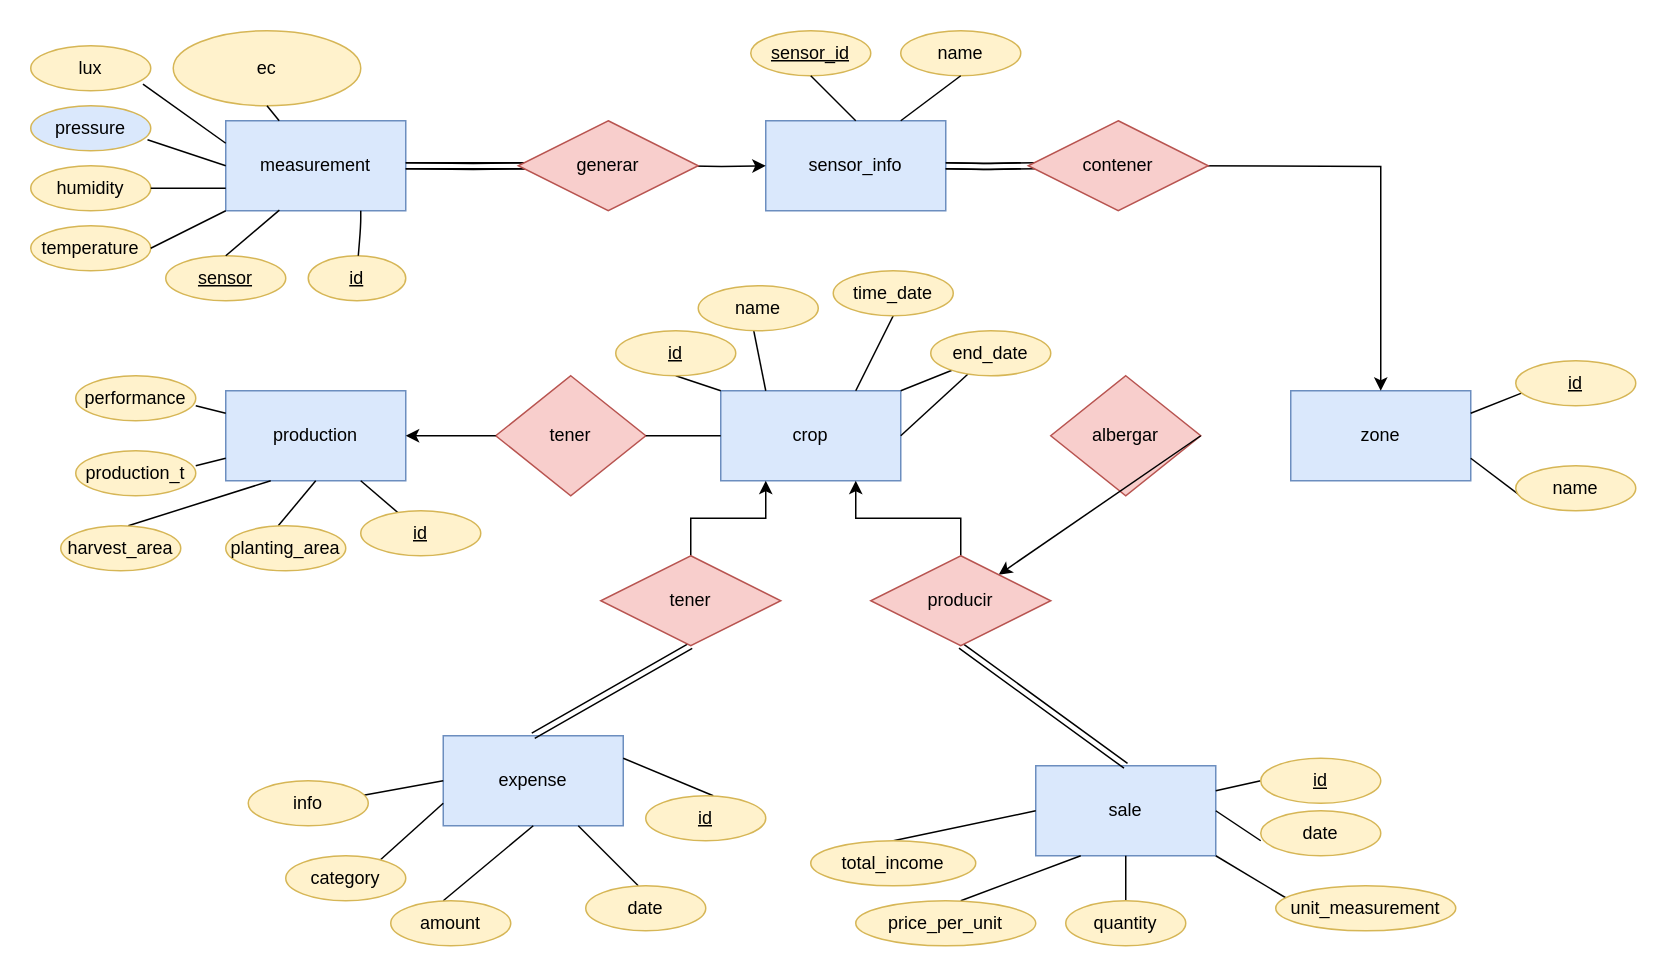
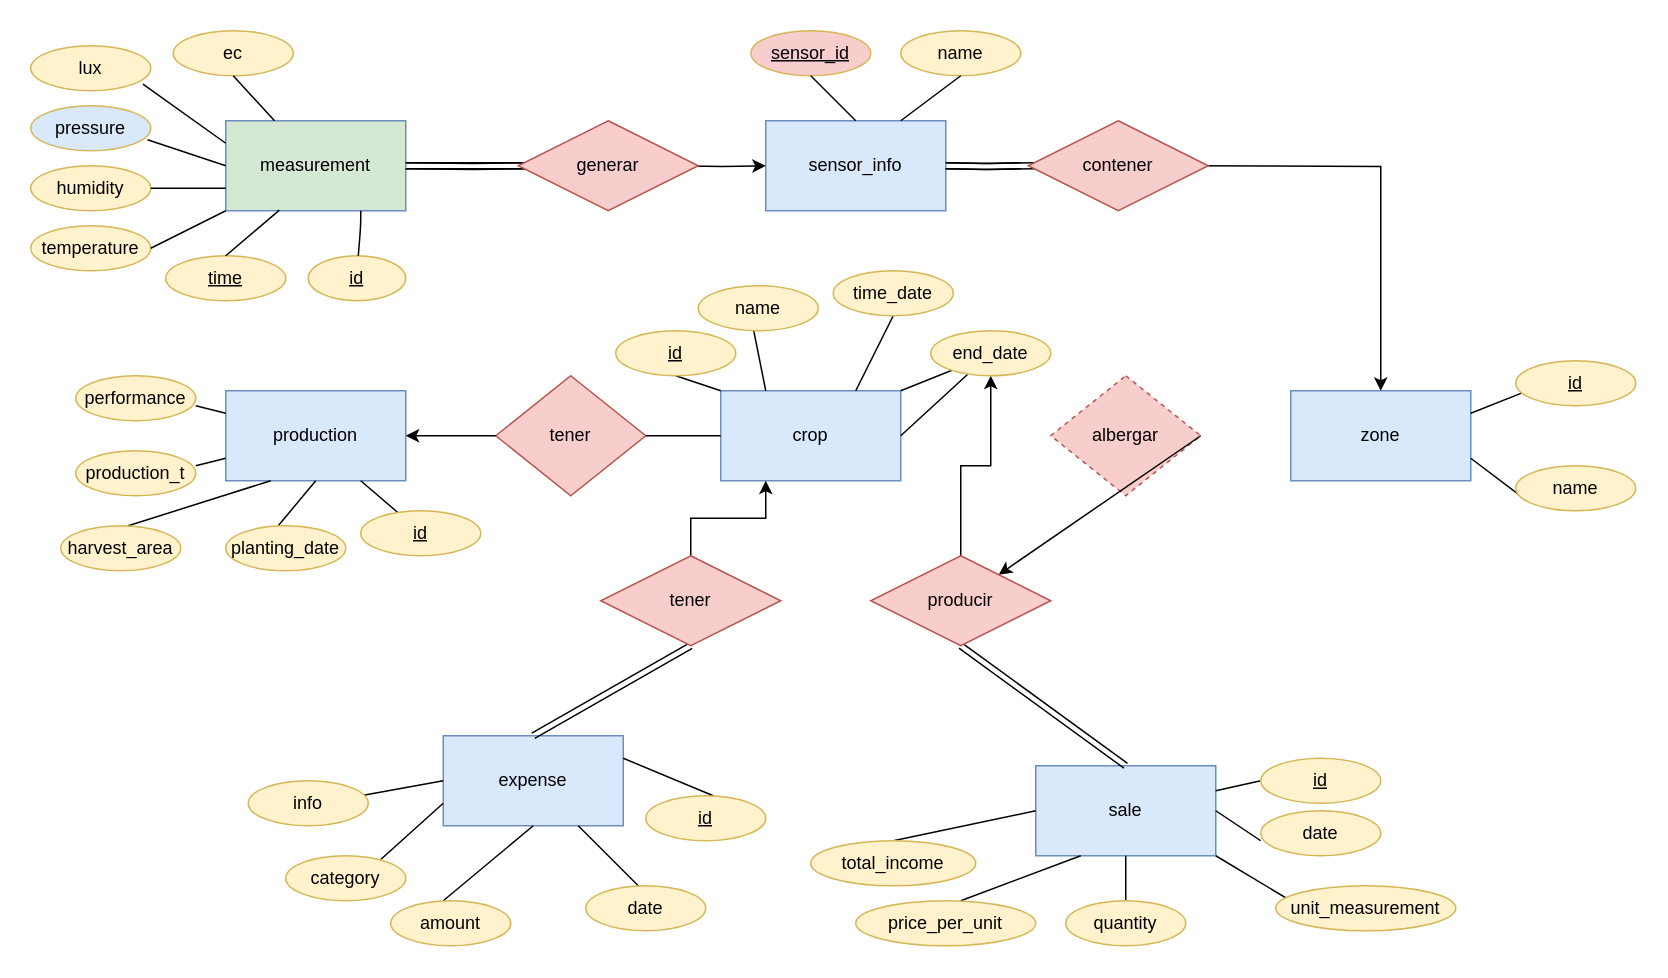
- <mxCell id="58" value="sensor_id" style="ellipse;whiteSpace=wrap;html=1;align=center;fontStyle=4;fillColor=#fff2cc;strokeColor=#d6b656;" vertex="1" parent="1"><mxGeometry x="500" y="20" width="80" height="30" as="geometry" /></mxCell>
+ <mxCell id="58" value="sensor_id" style="ellipse;whiteSpace=wrap;html=1;align=center;fontStyle=4;fillColor=#f8cecc;strokeColor=#d6b656;" vertex="1" parent="1"><mxGeometry x="500" y="20" width="80" height="30" as="geometry" /></mxCell>
- <mxCell id="57" value="ec" style="ellipse;whiteSpace=wrap;html=1;align=center;fillColor=#fff2cc;strokeColor=#d6b656;" vertex="1" parent="1"><mxGeometry x="115" y="20" width="125" height="50" as="geometry" /></mxCell>
+ <mxCell id="57" value="ec" style="ellipse;whiteSpace=wrap;html=1;align=center;fillColor=#fff2cc;strokeColor=#d6b656;" vertex="1" parent="1"><mxGeometry x="115" y="20" width="80" height="30" as="geometry" /></mxCell>
- <mxCell id="2" value="measurement" style="rounded=0;whiteSpace=wrap;html=1;fillColor=#dae8fc;strokeColor=#6c8ebf;" parent="1" vertex="1"><mxGeometry x="150" y="80" width="120" height="60" as="geometry" /></mxCell>
+ <mxCell id="2" value="measurement" style="rounded=0;whiteSpace=wrap;html=1;fillColor=#d5e8d4;strokeColor=#6c8ebf;" parent="1" vertex="1"><mxGeometry x="150" y="80" width="120" height="60" as="geometry" /></mxCell>
- <mxCell id="53" value="sensor" style="ellipse;whiteSpace=wrap;html=1;align=center;fontStyle=4;fillColor=#fff2cc;strokeColor=#d6b656;" vertex="1" parent="1"><mxGeometry x="110" y="170" width="80" height="30" as="geometry" /></mxCell>
+ <mxCell id="53" value="time" style="ellipse;whiteSpace=wrap;html=1;align=center;fontStyle=4;fillColor=#fff2cc;strokeColor=#d6b656;" vertex="1" parent="1"><mxGeometry x="110" y="170" width="80" height="30" as="geometry" /></mxCell>
- <mxCell id="10" value="albergar" style="rhombus;whiteSpace=wrap;html=1;fillColor=#f8cecc;strokeColor=#b85450;" parent="1" vertex="1"><mxGeometry x="700" y="250" width="100" height="80" as="geometry" /></mxCell>
+ <mxCell id="10" value="albergar" style="rhombus;whiteSpace=wrap;html=1;fillColor=#f8cecc;strokeColor=#b85450;dashed=1;" parent="1" vertex="1"><mxGeometry x="700" y="250" width="100" height="80" as="geometry" /></mxCell>
- <mxCell id="37" value="" style="edgeStyle=orthogonalEdgeStyle;rounded=0;orthogonalLoop=1;jettySize=auto;html=1;entryX=0.75;entryY=1;entryDx=0;entryDy=0;exitX=0.5;exitY=0;exitDx=0;exitDy=0;" parent="1" source="50" target="11" edge="1"><mxGeometry relative="1" as="geometry"><mxPoint x="650" y="370" as="sourcePoint" /><mxPoint x="550" y="330" as="targetPoint" /></mxGeometry></mxCell>
+ <mxCell id="37" value="" style="edgeStyle=orthogonalEdgeStyle;rounded=0;orthogonalLoop=1;jettySize=auto;html=1;exitX=0.5;exitY=0;exitDx=0;exitDy=0;" parent="1" source="50" target="65" edge="1"><mxGeometry relative="1" as="geometry"><mxPoint x="650" y="370" as="sourcePoint" /><mxPoint x="550" y="330" as="targetPoint" /></mxGeometry></mxCell>
- <mxCell id="67" value="planting_area" style="ellipse;whiteSpace=wrap;html=1;align=center;fillColor=#fff2cc;strokeColor=#d6b656;" vertex="1" parent="1"><mxGeometry x="150" y="350" width="80" height="30" as="geometry" /></mxCell>
+ <mxCell id="67" value="planting_date" style="ellipse;whiteSpace=wrap;html=1;align=center;fillColor=#fff2cc;strokeColor=#d6b656;" vertex="1" parent="1"><mxGeometry x="150" y="350" width="80" height="30" as="geometry" /></mxCell>
